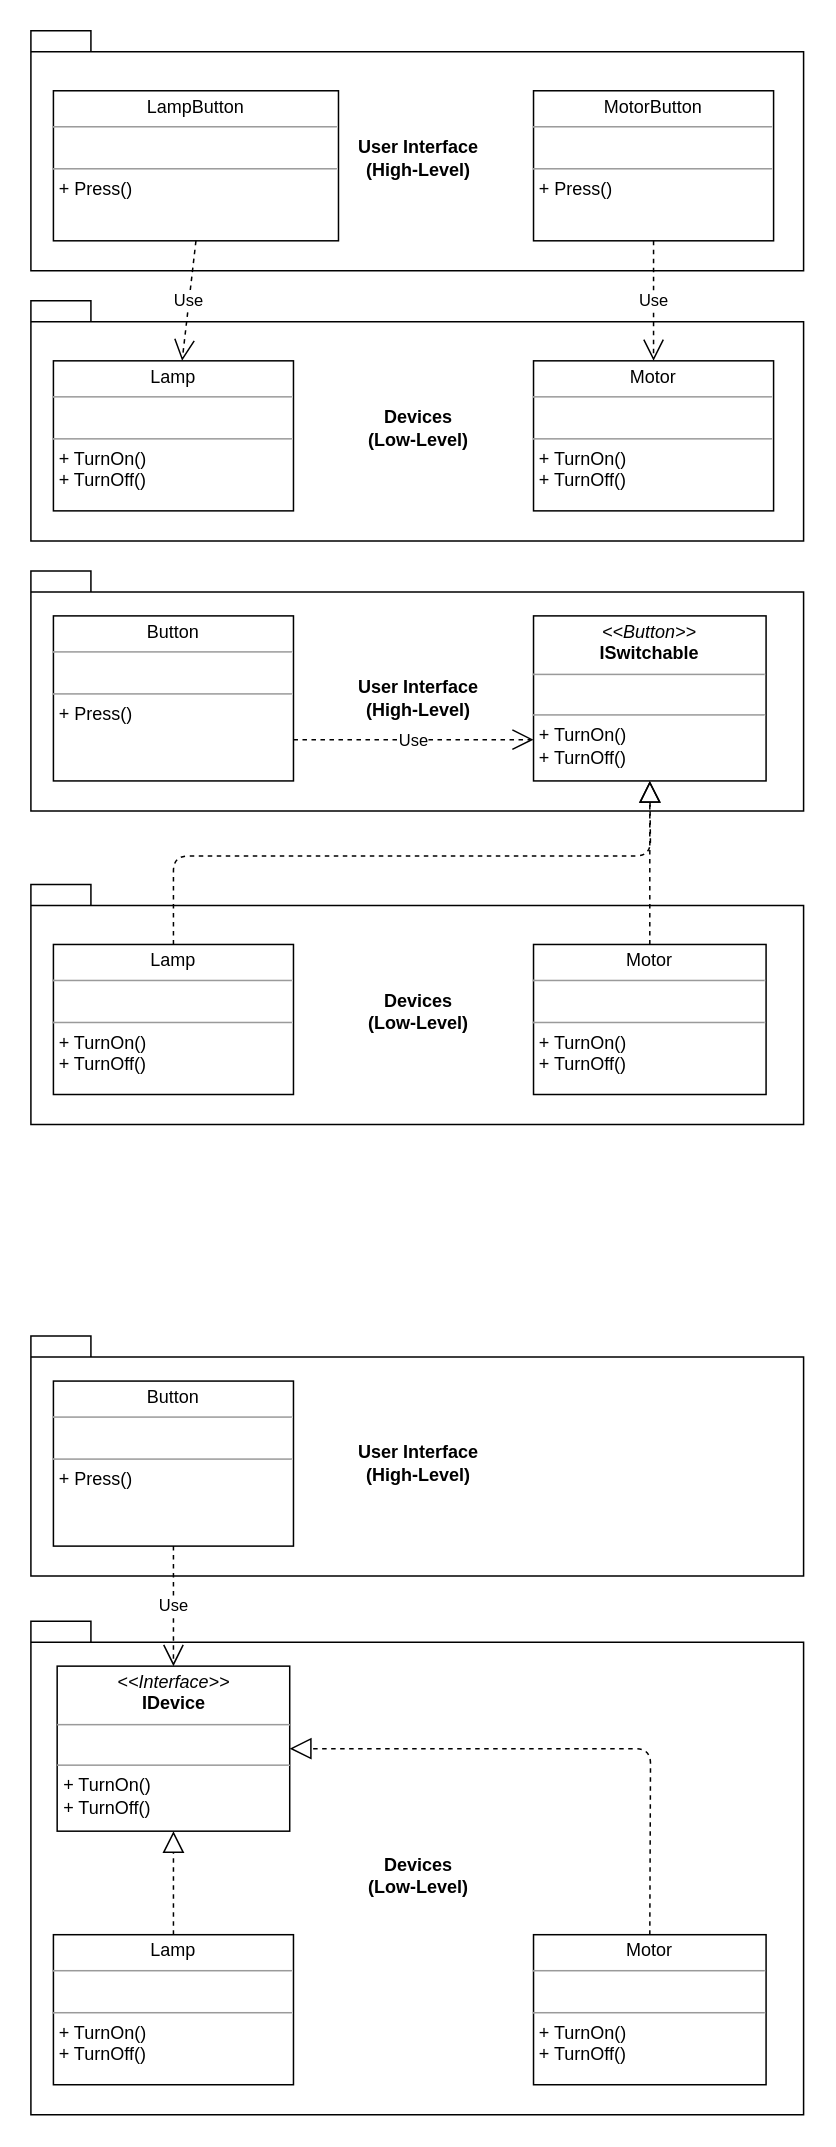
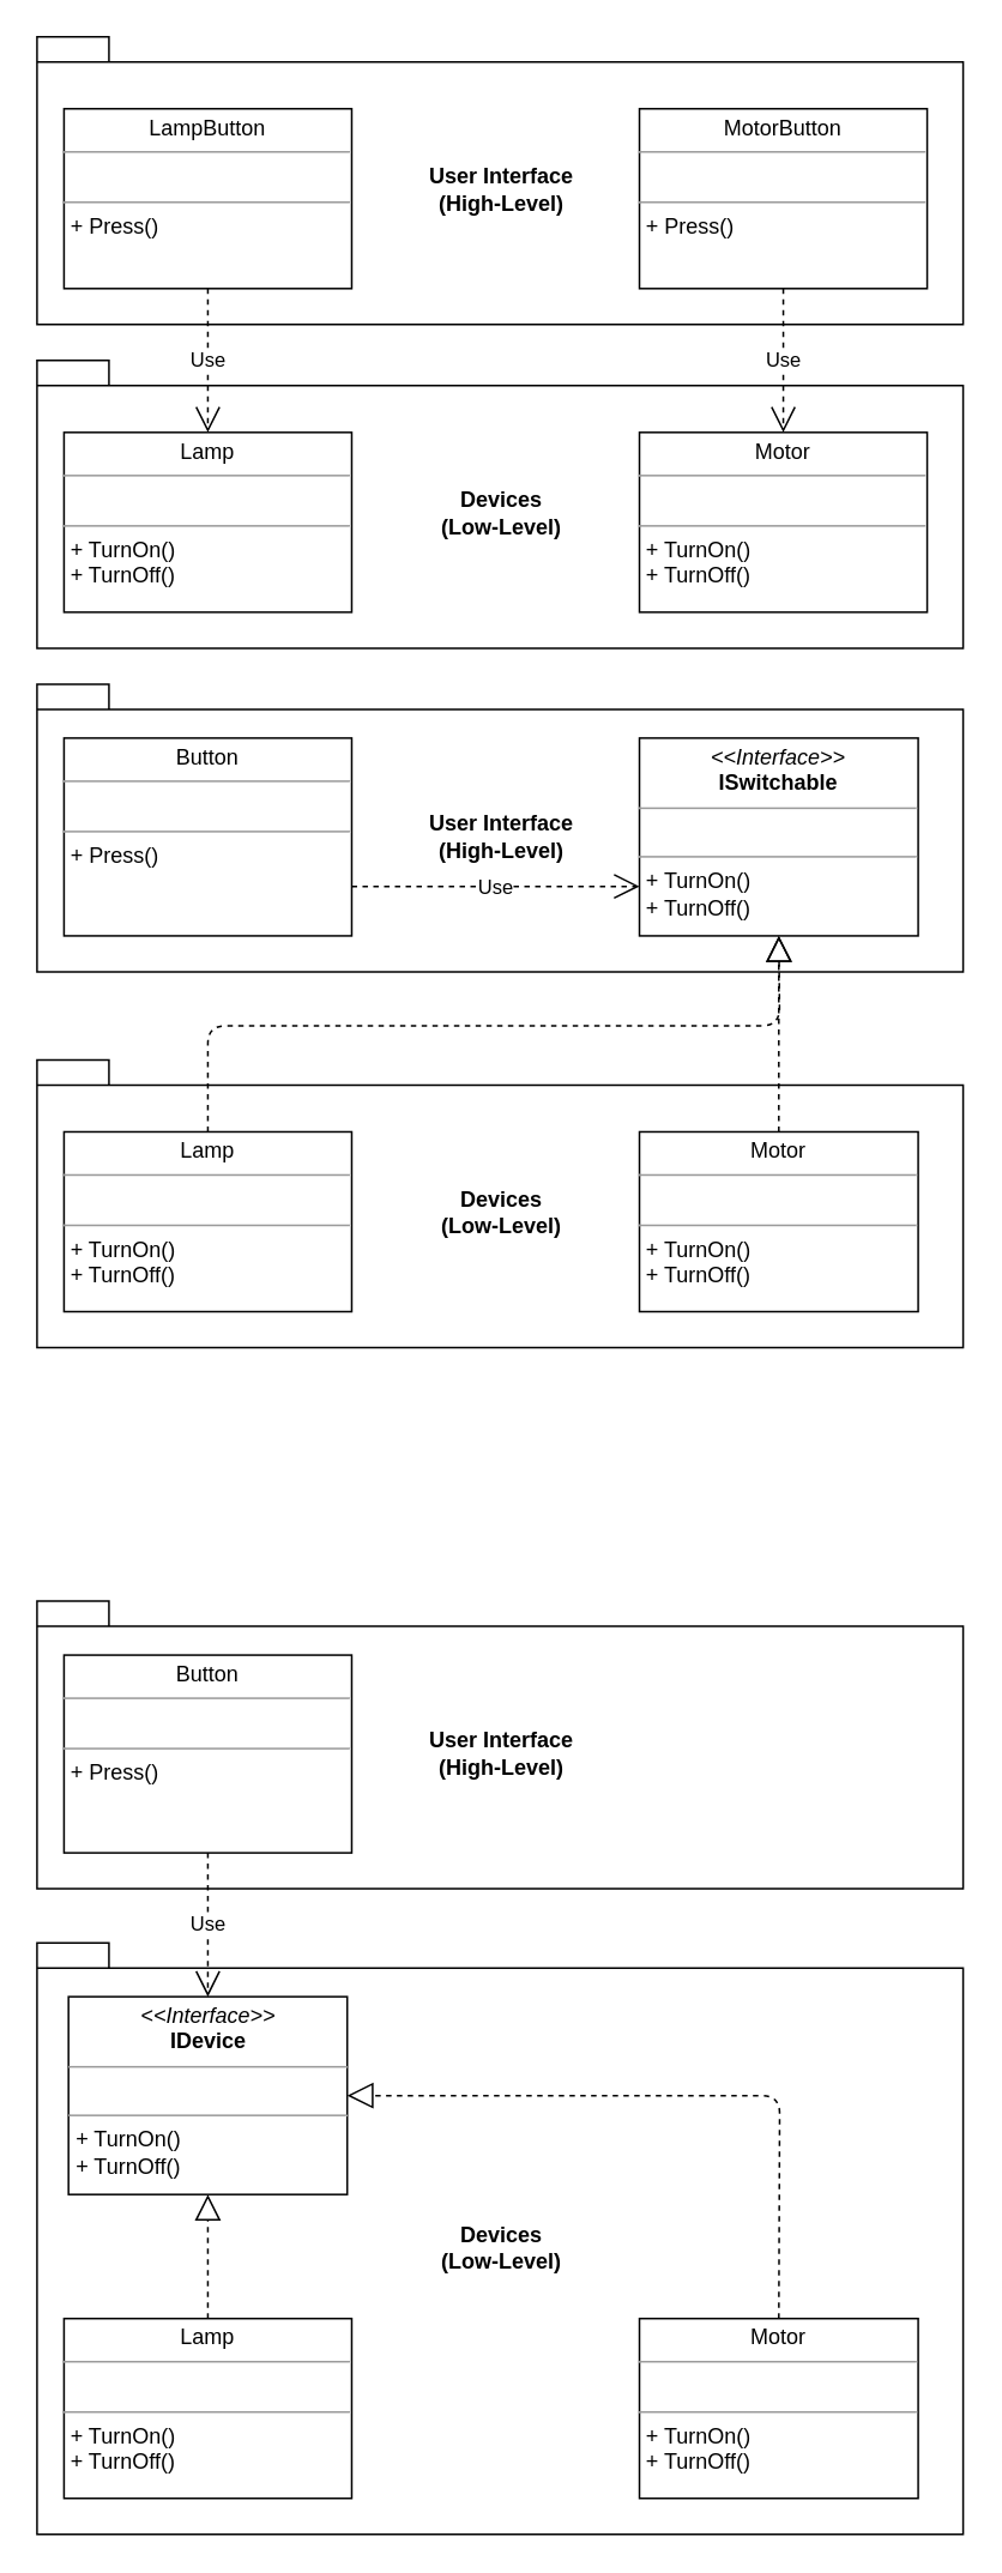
- <mxCell id="5" value="&lt;p style=&quot;margin: 0px ; margin-top: 4px ; text-align: center&quot;&gt;LampButton&lt;/p&gt;&lt;hr size=&quot;1&quot;&gt;&lt;p style=&quot;margin: 0px ; margin-left: 4px&quot;&gt;&lt;br&gt;&lt;/p&gt;&lt;hr size=&quot;1&quot;&gt;&lt;p style=&quot;margin: 0px ; margin-left: 4px&quot;&gt;+ Press()&lt;/p&gt;" style="verticalAlign=top;align=left;overflow=fill;fontSize=12;fontFamily=Helvetica;html=1;" vertex="1" parent="2"><mxGeometry x="15" y="40" width="190" height="100" as="geometry" /></mxCell>
+ <mxCell id="5" value="&lt;p style=&quot;margin: 0px ; margin-top: 4px ; text-align: center&quot;&gt;LampButton&lt;/p&gt;&lt;hr size=&quot;1&quot;&gt;&lt;p style=&quot;margin: 0px ; margin-left: 4px&quot;&gt;&lt;br&gt;&lt;/p&gt;&lt;hr size=&quot;1&quot;&gt;&lt;p style=&quot;margin: 0px ; margin-left: 4px&quot;&gt;+ Press()&lt;/p&gt;" style="verticalAlign=top;align=left;overflow=fill;fontSize=12;fontFamily=Helvetica;html=1;" vertex="1" parent="2"><mxGeometry x="15" y="40" width="160" height="100" as="geometry" /></mxCell>
- <mxCell id="18" value="&lt;p style=&quot;margin: 0px ; margin-top: 4px ; text-align: center&quot;&gt;&lt;i&gt;&amp;lt;&amp;lt;Button&amp;gt;&amp;gt;&lt;/i&gt;&lt;br&gt;&lt;b&gt;ISwitchable&lt;/b&gt;&lt;/p&gt;&lt;hr size=&quot;1&quot;&gt;&lt;p style=&quot;margin: 0px ; margin-left: 4px&quot;&gt;&lt;br&gt;&lt;/p&gt;&lt;hr size=&quot;1&quot;&gt;&lt;p style=&quot;margin: 0px ; margin-left: 4px&quot;&gt;+ TurnOn()&lt;/p&gt;&lt;p style=&quot;margin: 0px ; margin-left: 4px&quot;&gt;+ TurnOff()&lt;br&gt;&lt;/p&gt;" style="verticalAlign=top;align=left;overflow=fill;fontSize=12;fontFamily=Helvetica;html=1;" vertex="1" parent="11"><mxGeometry x="335" y="30" width="155" height="110" as="geometry" /></mxCell>
+ <mxCell id="18" value="&lt;p style=&quot;margin: 0px ; margin-top: 4px ; text-align: center&quot;&gt;&lt;i&gt;&amp;lt;&amp;lt;Interface&amp;gt;&amp;gt;&lt;/i&gt;&lt;br&gt;&lt;b&gt;ISwitchable&lt;/b&gt;&lt;/p&gt;&lt;hr size=&quot;1&quot;&gt;&lt;p style=&quot;margin: 0px ; margin-left: 4px&quot;&gt;&lt;br&gt;&lt;/p&gt;&lt;hr size=&quot;1&quot;&gt;&lt;p style=&quot;margin: 0px ; margin-left: 4px&quot;&gt;+ TurnOn()&lt;/p&gt;&lt;p style=&quot;margin: 0px ; margin-left: 4px&quot;&gt;+ TurnOff()&lt;br&gt;&lt;/p&gt;" style="verticalAlign=top;align=left;overflow=fill;fontSize=12;fontFamily=Helvetica;html=1;" vertex="1" parent="11"><mxGeometry x="335" y="30" width="155" height="110" as="geometry" /></mxCell>
